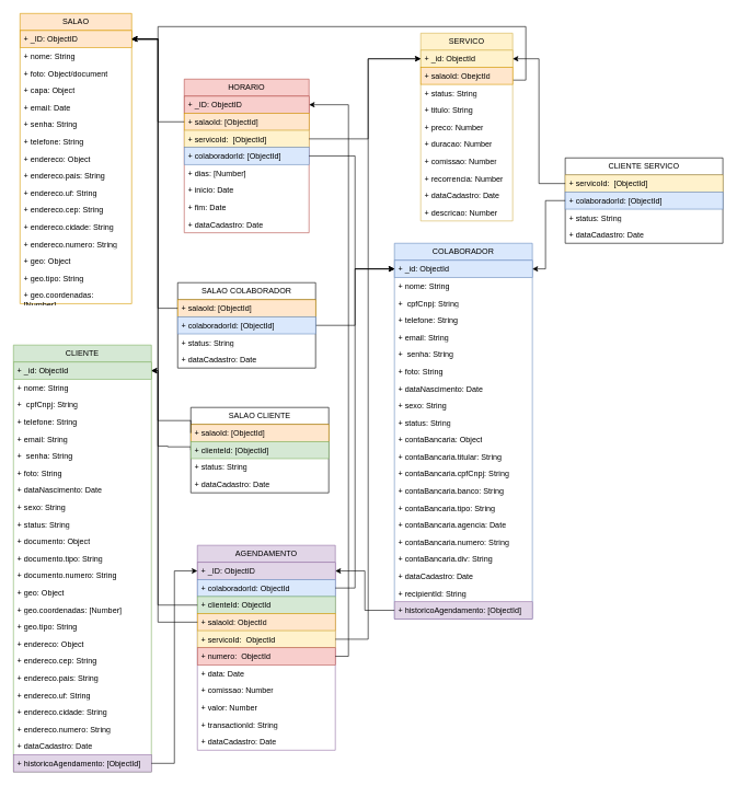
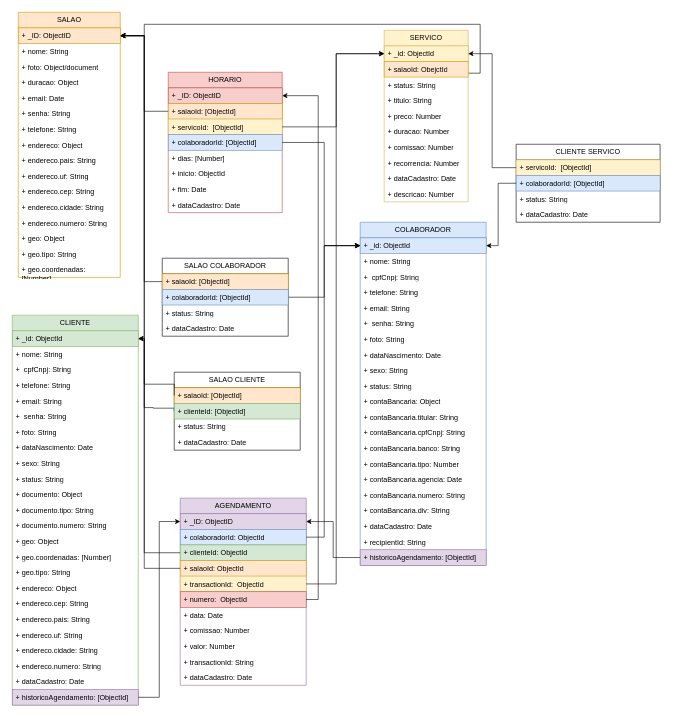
- <mxCell id="6" value="+ capa: Object" style="text;strokeColor=none;fillColor=none;align=left;verticalAlign=top;spacingLeft=4;spacingRight=4;overflow=hidden;rotatable=0;points=[[0,0.5],[1,0.5]];portConstraint=eastwest;whiteSpace=wrap;html=1;" vertex="1" parent="2"><mxGeometry y="104" width="170" height="26" as="geometry" /></mxCell>
+ <mxCell id="6" value="+ duracao: Object" style="text;strokeColor=none;fillColor=none;align=left;verticalAlign=top;spacingLeft=4;spacingRight=4;overflow=hidden;rotatable=0;points=[[0,0.5],[1,0.5]];portConstraint=eastwest;whiteSpace=wrap;html=1;" vertex="1" parent="2"><mxGeometry y="104" width="170" height="26" as="geometry" /></mxCell>
- <mxCell id="59" value="+ inicio: Date" style="text;strokeColor=none;fillColor=none;align=left;verticalAlign=top;spacingLeft=4;spacingRight=4;overflow=hidden;rotatable=0;points=[[0,0.5],[1,0.5]];portConstraint=eastwest;whiteSpace=wrap;html=1;" vertex="1" parent="53"><mxGeometry y="156" width="190" height="26" as="geometry" /></mxCell>
+ <mxCell id="59" value="+ inicio: ObjectId" style="text;strokeColor=none;fillColor=none;align=left;verticalAlign=top;spacingLeft=4;spacingRight=4;overflow=hidden;rotatable=0;points=[[0,0.5],[1,0.5]];portConstraint=eastwest;whiteSpace=wrap;html=1;" vertex="1" parent="53"><mxGeometry y="156" width="190" height="26" as="geometry" /></mxCell>
- <mxCell id="34" value="+ contaBancaria.tipo: String" style="text;strokeColor=none;fillColor=none;align=left;verticalAlign=top;spacingLeft=4;spacingRight=4;overflow=hidden;rotatable=0;points=[[0,0.5],[1,0.5]];portConstraint=eastwest;whiteSpace=wrap;html=1;" vertex="1" parent="19"><mxGeometry y="390" width="210" height="26" as="geometry" /></mxCell>
+ <mxCell id="34" value="+ contaBancaria.tipo: Number" style="text;strokeColor=none;fillColor=none;align=left;verticalAlign=top;spacingLeft=4;spacingRight=4;overflow=hidden;rotatable=0;points=[[0,0.5],[1,0.5]];portConstraint=eastwest;whiteSpace=wrap;html=1;" vertex="1" parent="19"><mxGeometry y="390" width="210" height="26" as="geometry" /></mxCell>
- <mxCell id="70" value="+ servicoId:&amp;nbsp; ObjectId&lt;br&gt;&amp;nbsp;" style="text;strokeColor=#d6b656;fillColor=#fff2cc;align=left;verticalAlign=top;spacingLeft=4;spacingRight=4;overflow=hidden;rotatable=0;points=[[0,0.5],[1,0.5]];portConstraint=eastwest;whiteSpace=wrap;html=1;" vertex="1" parent="65"><mxGeometry y="130" width="210" height="26" as="geometry" /></mxCell>
+ <mxCell id="70" value="+ transactionId:&amp;nbsp; ObjectId&lt;br&gt;&amp;nbsp;" style="text;strokeColor=#d6b656;fillColor=#fff2cc;align=left;verticalAlign=top;spacingLeft=4;spacingRight=4;overflow=hidden;rotatable=0;points=[[0,0.5],[1,0.5]];portConstraint=eastwest;whiteSpace=wrap;html=1;" vertex="1" parent="65"><mxGeometry y="130" width="210" height="26" as="geometry" /></mxCell>
